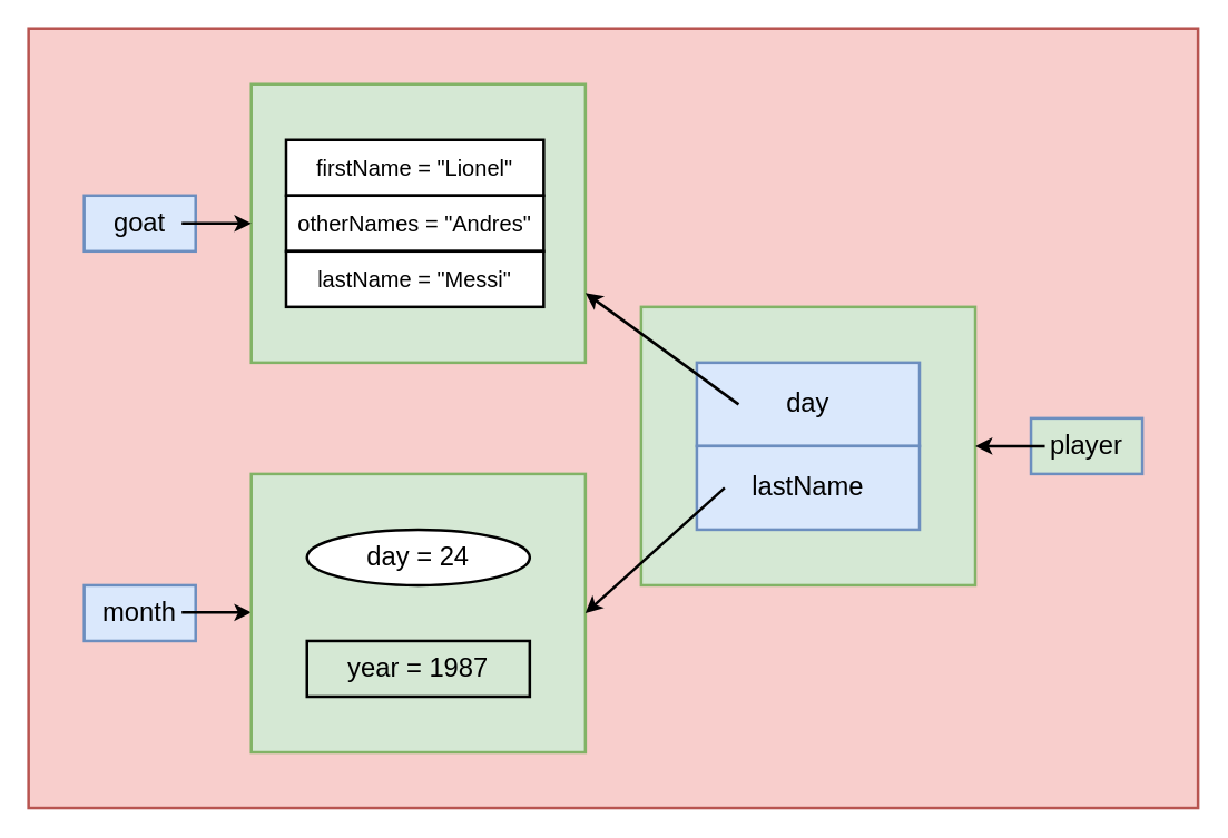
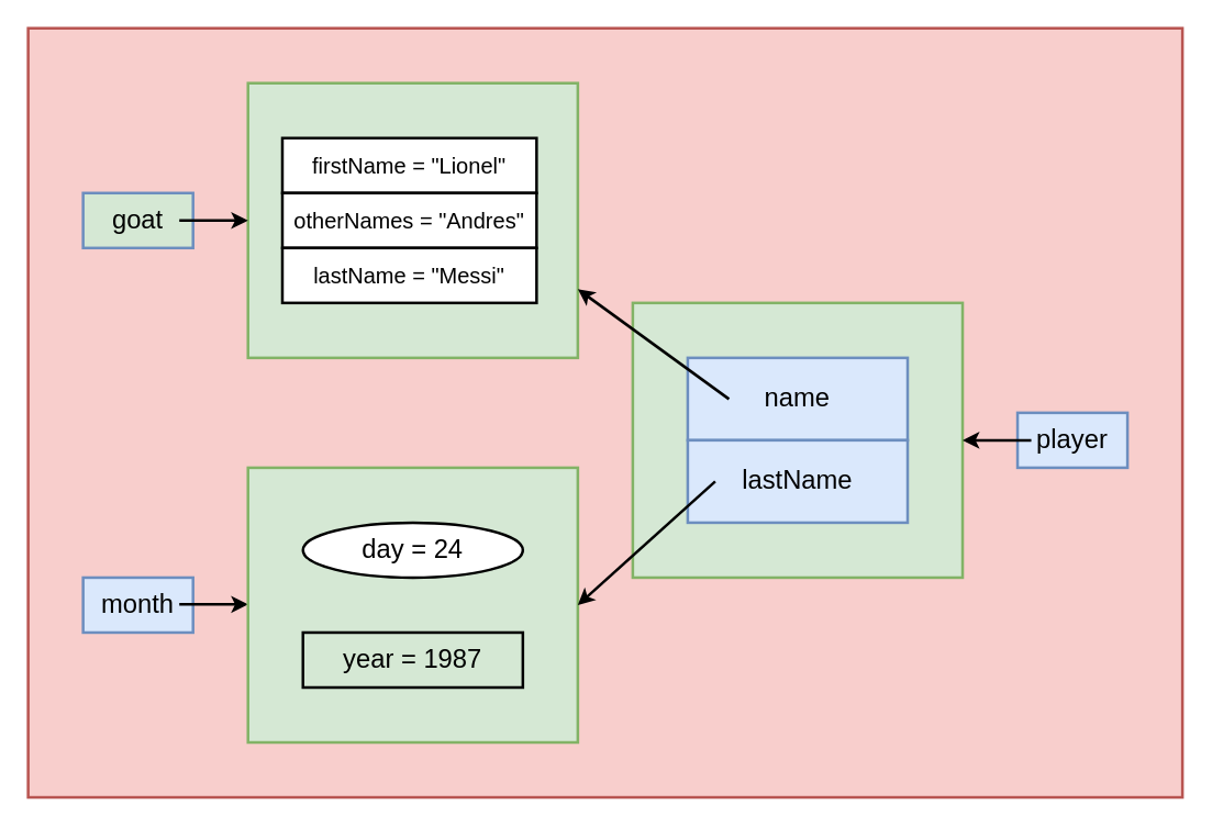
- <mxCell id="5" value="goat" style="rounded=0;whiteSpace=wrap;html=1;fillColor=#dae8fc;strokeColor=#6c8ebf;strokeWidth=2;fontSize=19;" parent="1" vertex="1"><mxGeometry x="60" y="140" width="80" height="40" as="geometry" /></mxCell>
+ <mxCell id="5" value="goat" style="rounded=0;whiteSpace=wrap;html=1;fillColor=#d5e8d4;strokeColor=#6c8ebf;strokeWidth=2;fontSize=19;" parent="1" vertex="1"><mxGeometry x="60" y="140" width="80" height="40" as="geometry" /></mxCell>
- <mxCell id="16" value="day" style="rounded=0;whiteSpace=wrap;html=1;fillColor=#dae8fc;strokeColor=#6c8ebf;strokeWidth=2;fontSize=19;" parent="1" vertex="1"><mxGeometry x="500" y="260" width="160" height="60" as="geometry" /></mxCell>
+ <mxCell id="16" value="name" style="rounded=0;whiteSpace=wrap;html=1;fillColor=#dae8fc;strokeColor=#6c8ebf;strokeWidth=2;fontSize=19;" parent="1" vertex="1"><mxGeometry x="500" y="260" width="160" height="60" as="geometry" /></mxCell>
- <mxCell id="3" value="player" style="rounded=0;whiteSpace=wrap;html=1;fillColor=#d5e8d4;strokeColor=#6c8ebf;strokeWidth=2;fontSize=19;" parent="1" vertex="1"><mxGeometry x="740" y="300" width="80" height="40" as="geometry" /></mxCell>
+ <mxCell id="3" value="player" style="rounded=0;whiteSpace=wrap;html=1;fillColor=#dae8fc;strokeColor=#6c8ebf;strokeWidth=2;fontSize=19;" parent="1" vertex="1"><mxGeometry x="740" y="300" width="80" height="40" as="geometry" /></mxCell>
